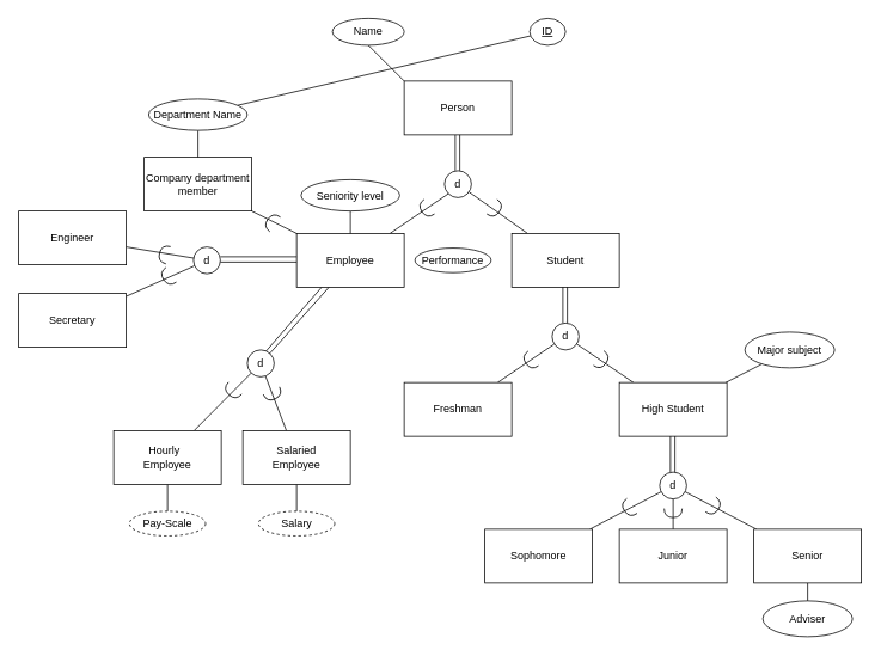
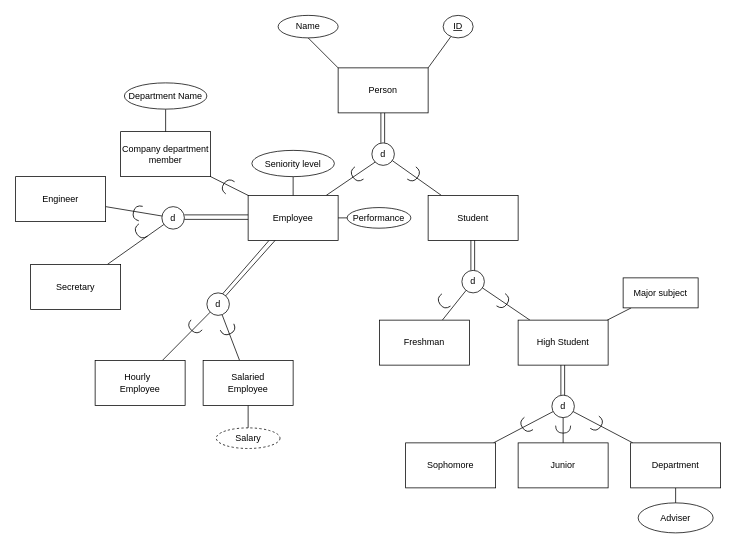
- <mxCell id="6" style="edgeStyle=none;rounded=0;orthogonalLoop=1;jettySize=auto;html=1;startArrow=none;startFill=0;endArrow=none;endFill=0;" parent="1" source="7" target="56" edge="1"><mxGeometry relative="1" as="geometry" /></mxCell>
+ <mxCell id="6" style="edgeStyle=none;rounded=0;orthogonalLoop=1;jettySize=auto;html=1;entryX=1;entryY=0;entryDx=0;entryDy=0;startArrow=none;startFill=0;endArrow=none;endFill=0;" parent="1" source="7" target="3" edge="1"><mxGeometry relative="1" as="geometry" /></mxCell>
+ <mxCell id="43" style="edgeStyle=none;rounded=0;orthogonalLoop=1;jettySize=auto;html=1;startArrow=none;startFill=0;endArrow=none;endFill=0;" parent="1" source="44" target="15" edge="1"><mxGeometry relative="1" as="geometry" /></mxCell>
- <mxCell id="52" value="Secretary" style="rounded=0;whiteSpace=wrap;html=1;shadow=0;sketch=0;fillColor=default;gradientColor=none;" parent="1" vertex="1"><mxGeometry x="20" y="327" width="120" height="60" as="geometry" /></mxCell>
+ <mxCell id="52" value="Secretary" style="rounded=0;whiteSpace=wrap;html=1;shadow=0;sketch=0;fillColor=default;gradientColor=none;" parent="1" vertex="1"><mxGeometry x="40" y="352" width="120" height="60" as="geometry" /></mxCell>
- <mxCell id="24" value="Major subject" style="ellipse;whiteSpace=wrap;html=1;shadow=0;sketch=0;fillColor=default;gradientColor=none;" parent="1" vertex="1"><mxGeometry x="830" y="370" width="100" height="40" as="geometry" /></mxCell>
+ <mxCell id="24" value="Major subject" style="whiteSpace=wrap;html=1;shadow=0;sketch=0;fillColor=default;gradientColor=none;rounded=0;" parent="1" vertex="1"><mxGeometry x="830" y="370" width="100" height="40" as="geometry" /></mxCell>
- <mxCell id="23" value="Freshman" style="rounded=0;whiteSpace=wrap;html=1;shadow=0;sketch=0;fillColor=default;gradientColor=none;" parent="1" vertex="1"><mxGeometry x="450" y="426.34" width="120" height="60" as="geometry" /></mxCell>
+ <mxCell id="23" value="Freshman" style="rounded=0;whiteSpace=wrap;html=1;shadow=0;sketch=0;fillColor=default;gradientColor=none;" parent="1" vertex="1"><mxGeometry x="505" y="426.34" width="120" height="60" as="geometry" /></mxCell>
- <mxCell id="64" style="edgeStyle=none;rounded=0;orthogonalLoop=1;jettySize=auto;html=1;startArrow=none;startFill=0;endArrow=none;endFill=0;" parent="1" source="65" target="71" edge="1"><mxGeometry relative="1" as="geometry" /></mxCell>
- <mxCell id="71" value="Pay-Scale" style="ellipse;whiteSpace=wrap;html=1;shadow=0;sketch=0;fillColor=default;gradientColor=none;dashed=1;" parent="1" vertex="1"><mxGeometry x="143.5" y="570" width="85" height="27.5" as="geometry" /></mxCell>
- <mxCell id="32" value="Senior" style="rounded=0;whiteSpace=wrap;html=1;shadow=0;sketch=0;fillColor=default;gradientColor=none;" parent="1" vertex="1"><mxGeometry x="840" y="590" width="120" height="60" as="geometry" /></mxCell>
+ <mxCell id="32" value="Department" style="rounded=0;whiteSpace=wrap;html=1;shadow=0;sketch=0;fillColor=default;gradientColor=none;" parent="1" vertex="1"><mxGeometry x="840" y="590" width="120" height="60" as="geometry" /></mxCell>
